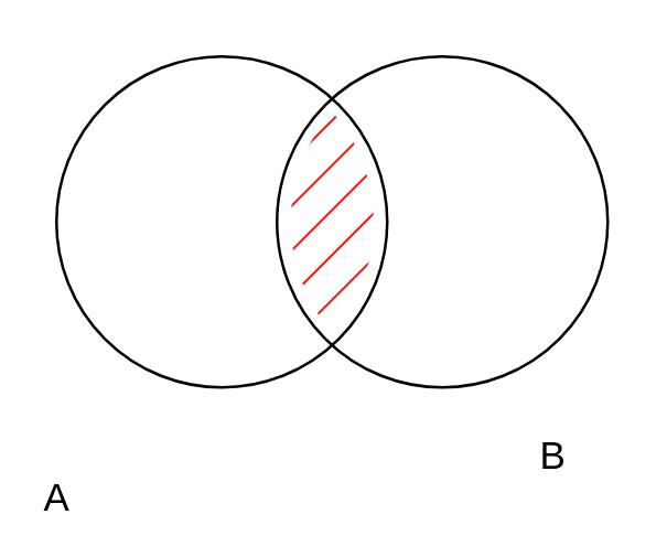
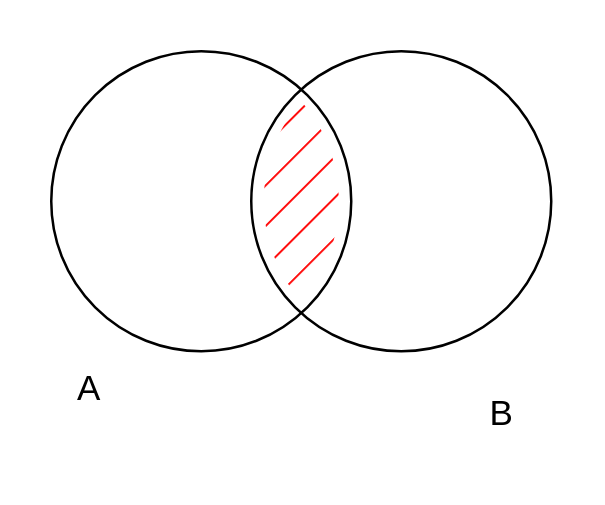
- <mxCell id="4" value="A" style="text;html=1;align=center;verticalAlign=middle;resizable=0;points=[];autosize=1;strokeColor=none;fillColor=none;fontSize=14;" vertex="1" parent="1"><mxGeometry x="5" y="165" width="30" height="30" as="geometry" /></mxCell>
+ <mxCell id="4" value="A" style="text;html=1;align=center;verticalAlign=middle;resizable=0;points=[];autosize=1;strokeColor=none;fillColor=none;fontSize=14;" vertex="1" parent="1"><mxGeometry x="20" y="140" width="30" height="30" as="geometry" /></mxCell>
